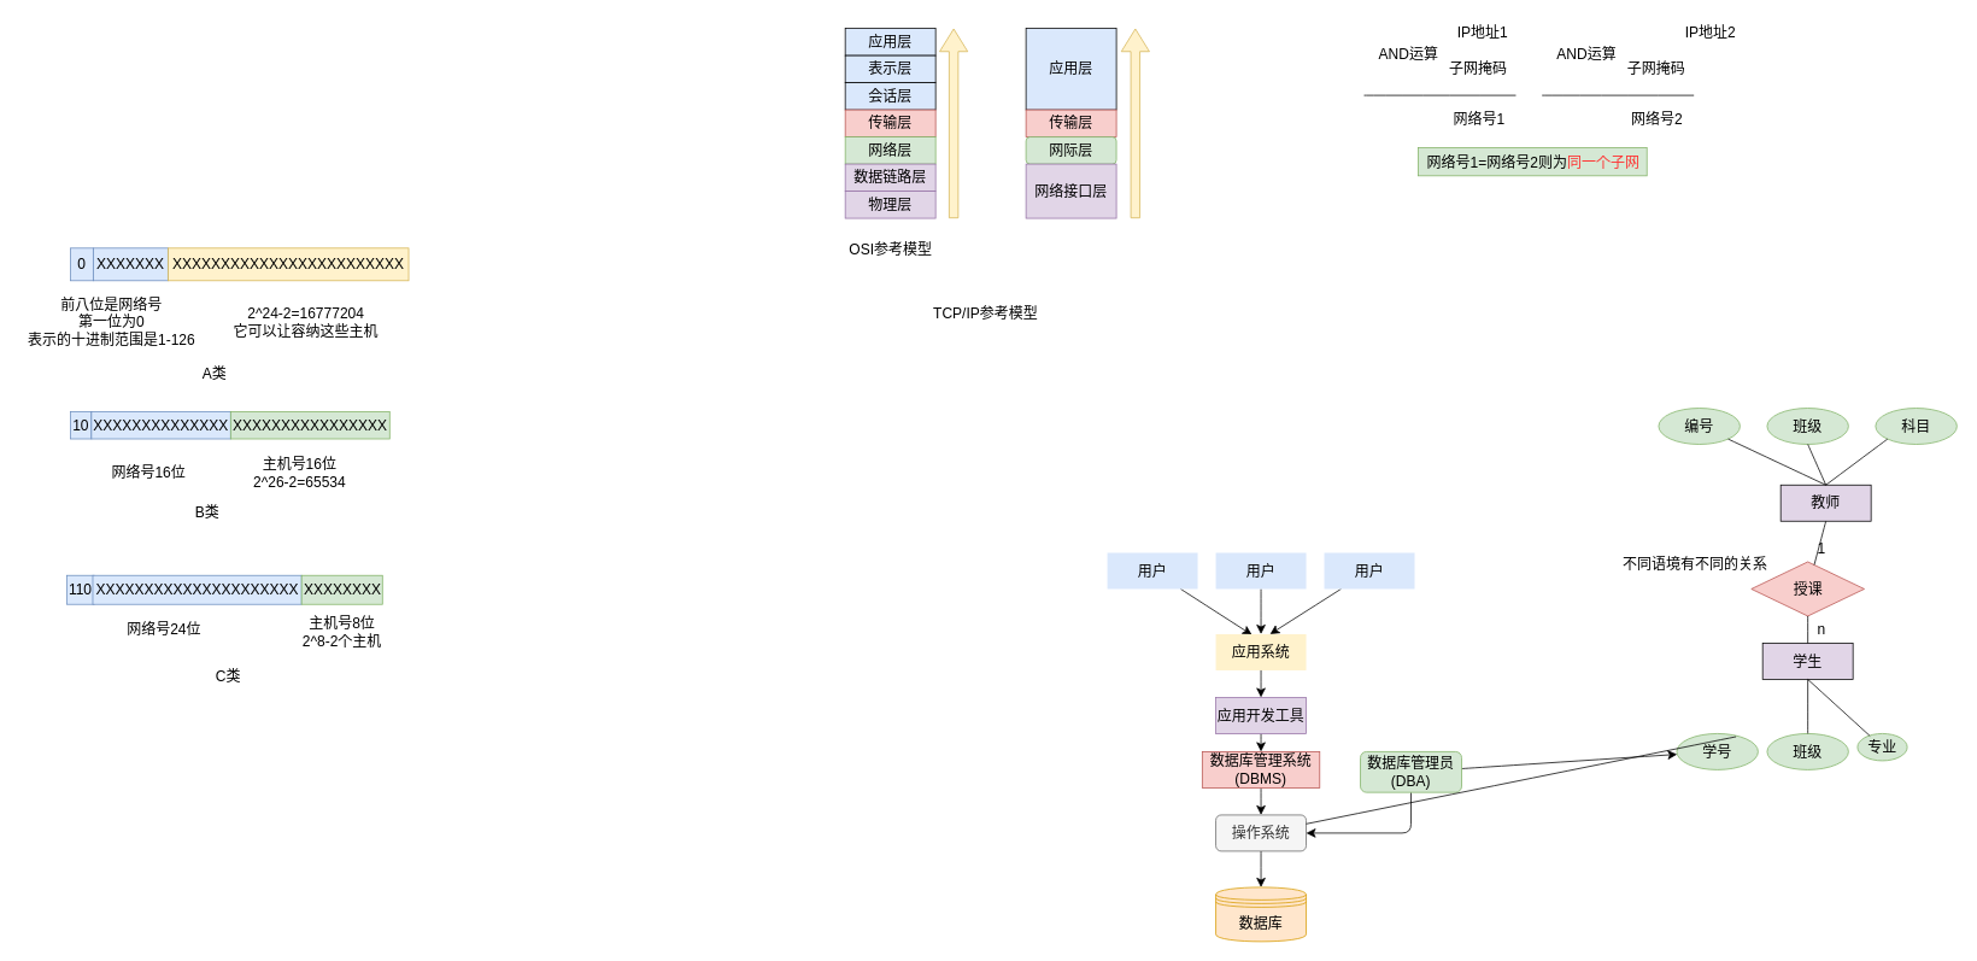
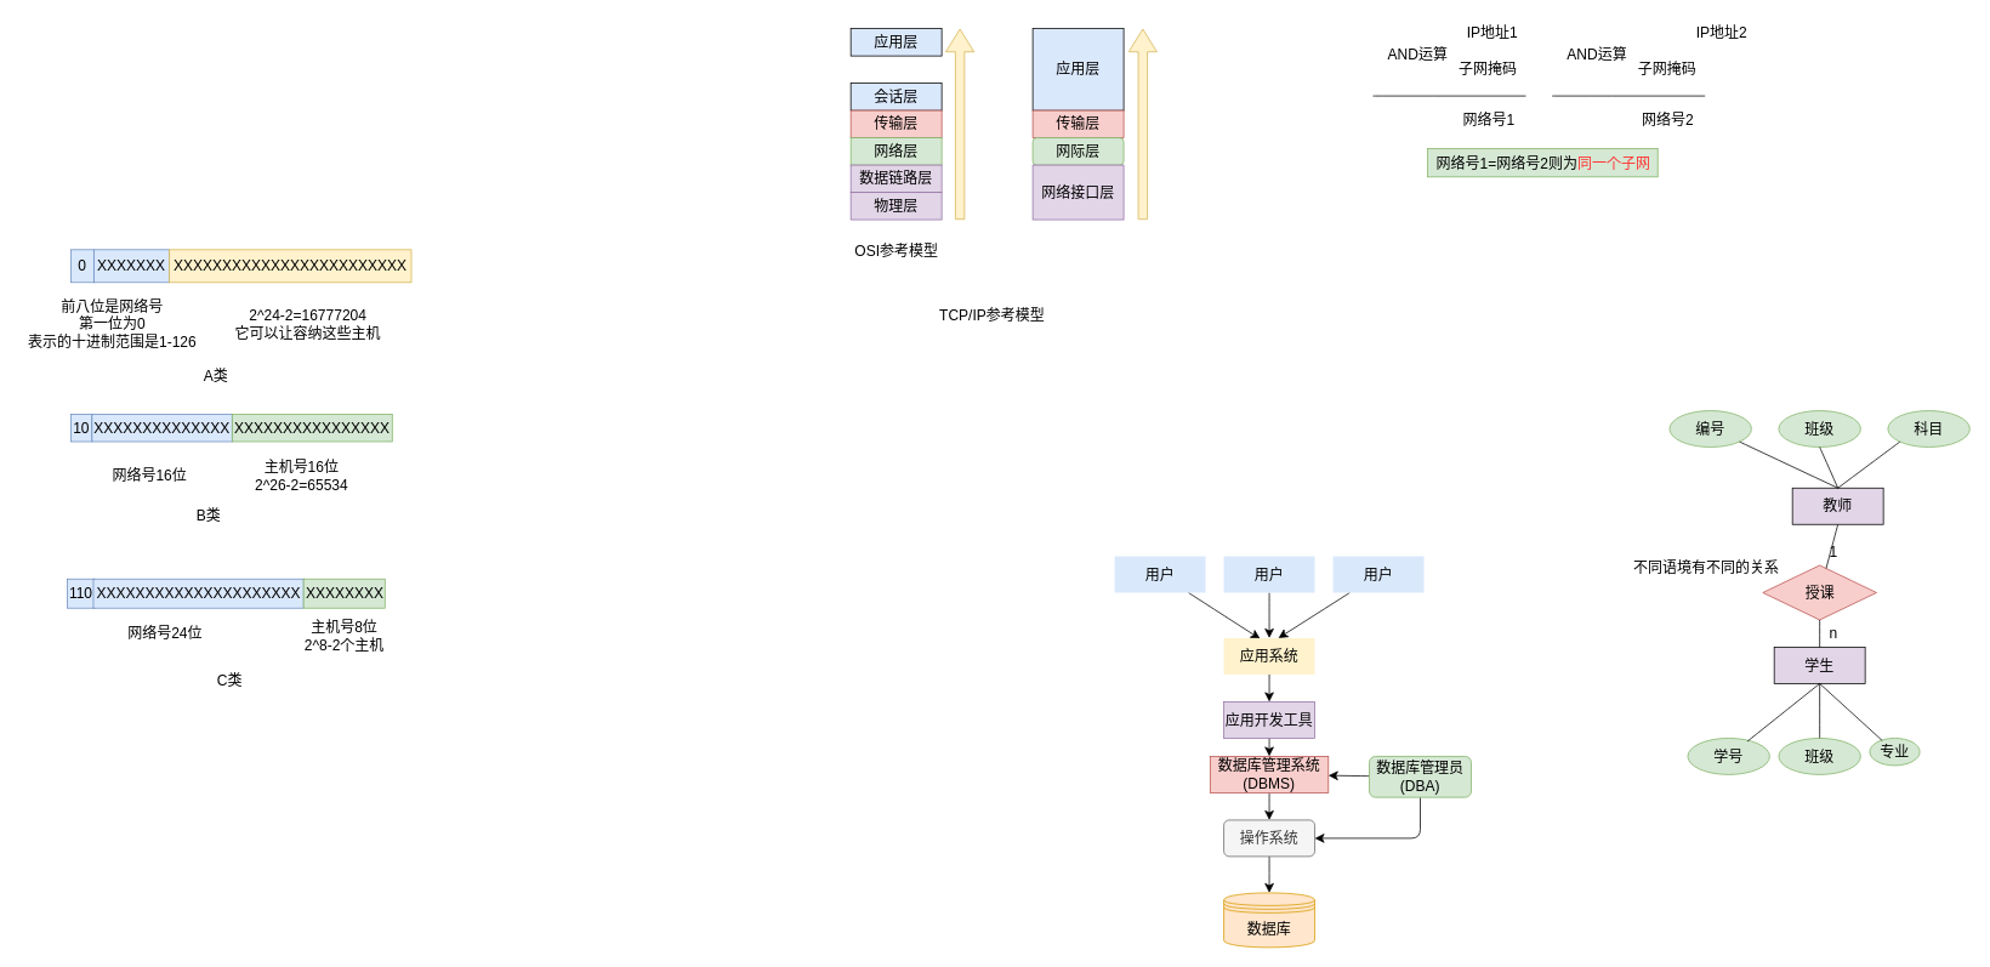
- <mxCell id="41" value="表示层" style="rounded=0;whiteSpace=wrap;html=1;fontSize=16;fillColor=#dae8fc;strokeColor=default;" parent="1" vertex="1"><mxGeometry x="934" y="61" width="100" height="30" as="geometry" /></mxCell>
- <mxCell id="18" value="" style="edgeStyle=none;curved=1;rounded=0;orthogonalLoop=1;jettySize=auto;html=1;fontSize=12;startSize=8;endSize=8;" parent="1" source="19" target="21" edge="1"><mxGeometry relative="1" as="geometry" /></mxCell>
+ <mxCell id="18" value="" style="edgeStyle=none;curved=1;rounded=0;orthogonalLoop=1;jettySize=auto;html=1;fontSize=12;startSize=8;endSize=8;" parent="1" source="19" target="13" edge="1"><mxGeometry relative="1" as="geometry" /></mxCell>
- <mxCell id="24" value="" style="endArrow=none;html=1;rounded=0;fontSize=12;startSize=8;endSize=8;curved=1;exitX=0.729;exitY=0.085;exitDx=0;exitDy=0;exitPerimeter=0;" parent="1" source="21" target="15" edge="1"><mxGeometry width="50" height="50" relative="1" as="geometry"><mxPoint x="1914" y="821" as="sourcePoint" /><mxPoint x="1854" y="811" as="targetPoint" /></mxGeometry></mxCell>
+ <mxCell id="24" value="" style="endArrow=none;html=1;rounded=0;fontSize=12;startSize=8;endSize=8;curved=1;entryX=0.5;entryY=1;entryDx=0;entryDy=0;exitX=0.729;exitY=0.085;exitDx=0;exitDy=0;exitPerimeter=0;" parent="1" source="21" target="20" edge="1"><mxGeometry width="50" height="50" relative="1" as="geometry"><mxPoint x="1914" y="821" as="sourcePoint" /><mxPoint x="1854" y="811" as="targetPoint" /></mxGeometry></mxCell>
